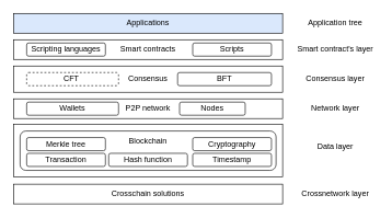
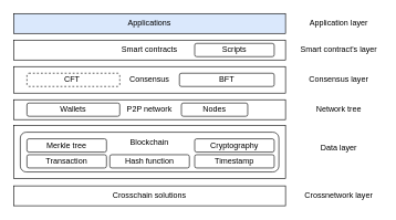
- <mxCell id="20" value="Application tree" style="text;html=1;align=center;verticalAlign=middle;resizable=0;points=[];autosize=1;strokeColor=none;fillColor=none;" vertex="1" parent="1"><mxGeometry x="460" y="25" width="100" height="20" as="geometry" /></mxCell>
+ <mxCell id="20" value="Application layer" style="text;html=1;align=center;verticalAlign=middle;resizable=0;points=[];autosize=1;strokeColor=none;fillColor=none;" vertex="1" parent="1"><mxGeometry x="460" y="25" width="100" height="20" as="geometry" /></mxCell>
- <mxCell id="17" value="Scripting languages" style="rounded=1;whiteSpace=wrap;html=1;" vertex="1" parent="1"><mxGeometry x="40" y="65" width="120" height="20" as="geometry" /></mxCell>
- <mxCell id="23" value="Network layer" style="text;html=1;align=center;verticalAlign=middle;resizable=0;points=[];autosize=1;strokeColor=none;fillColor=none;" vertex="1" parent="1"><mxGeometry x="465" y="155" width="90" height="20" as="geometry" /></mxCell>
+ <mxCell id="23" value="Network tree" style="text;html=1;align=center;verticalAlign=middle;resizable=0;points=[];autosize=1;strokeColor=none;fillColor=none;" vertex="1" parent="1"><mxGeometry x="465" y="155" width="90" height="20" as="geometry" /></mxCell>
